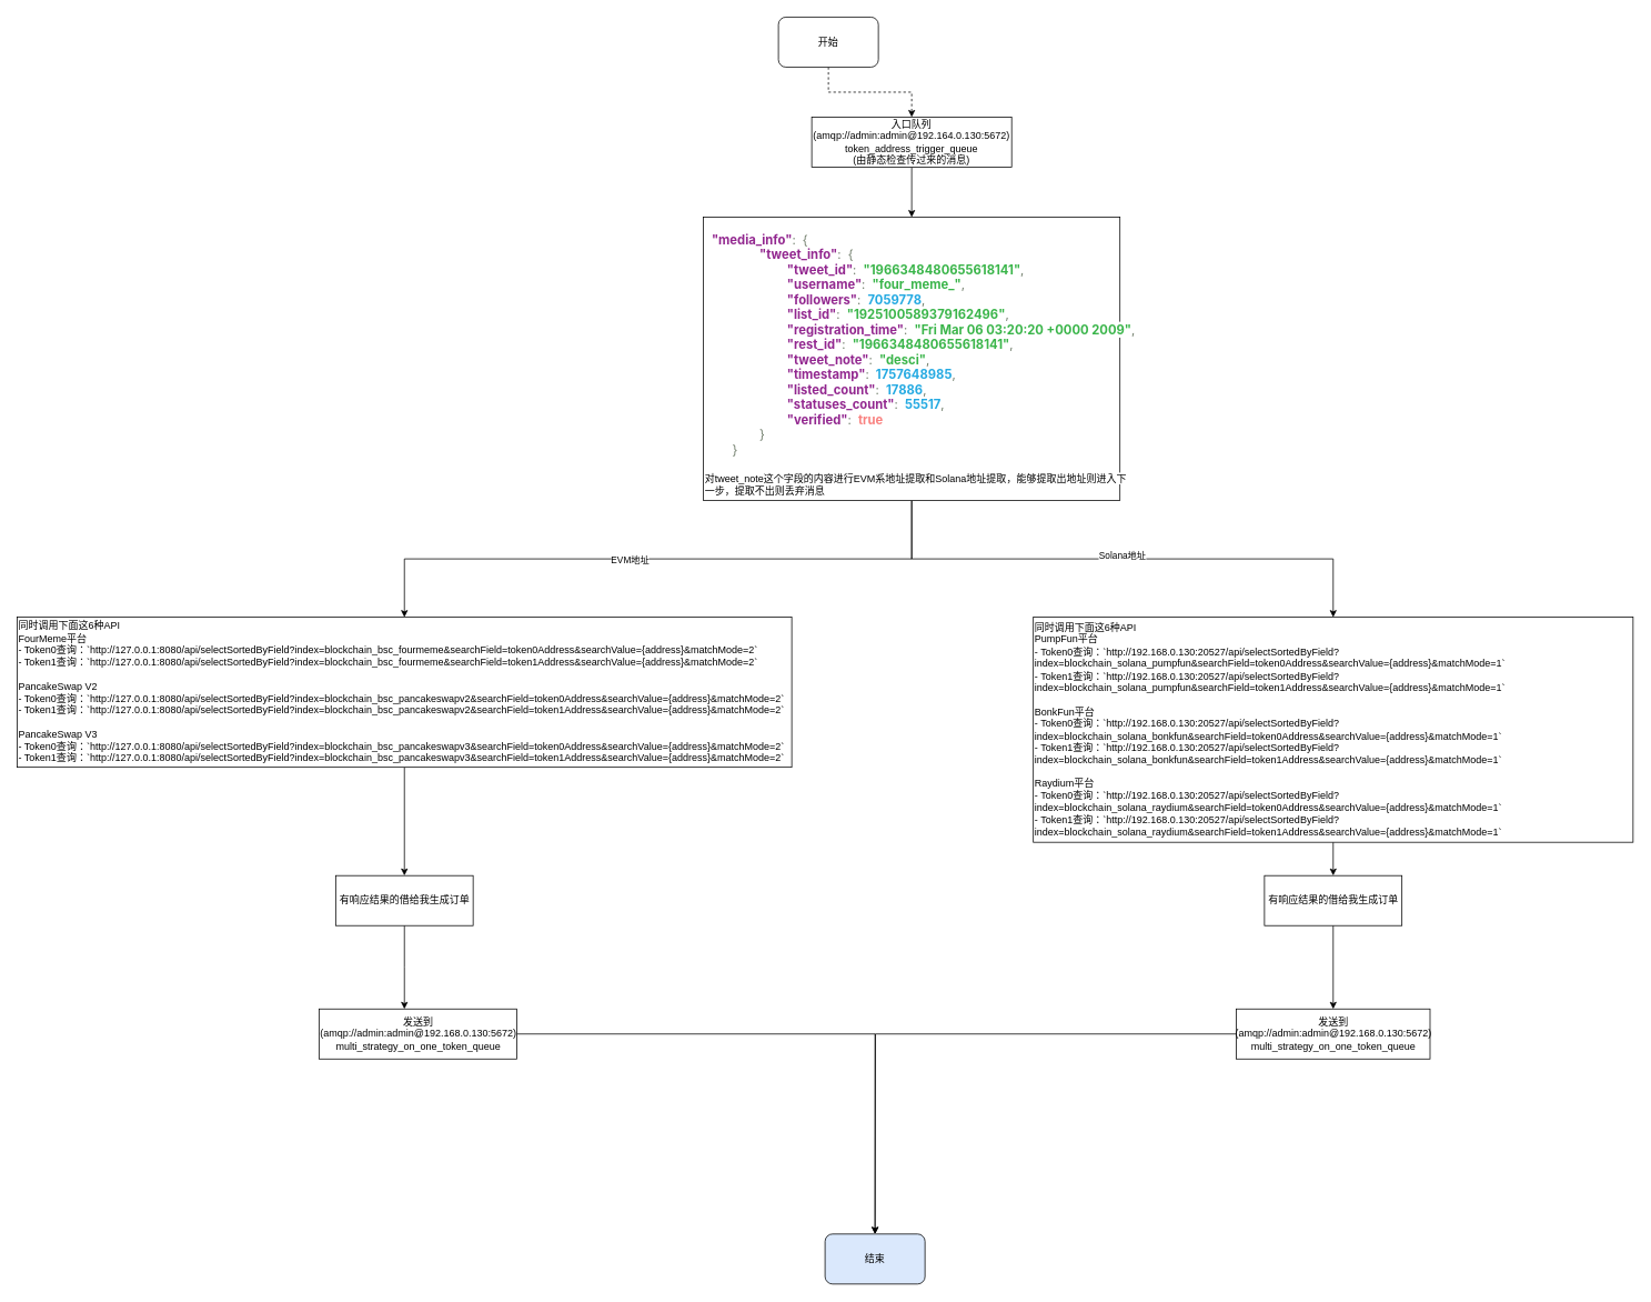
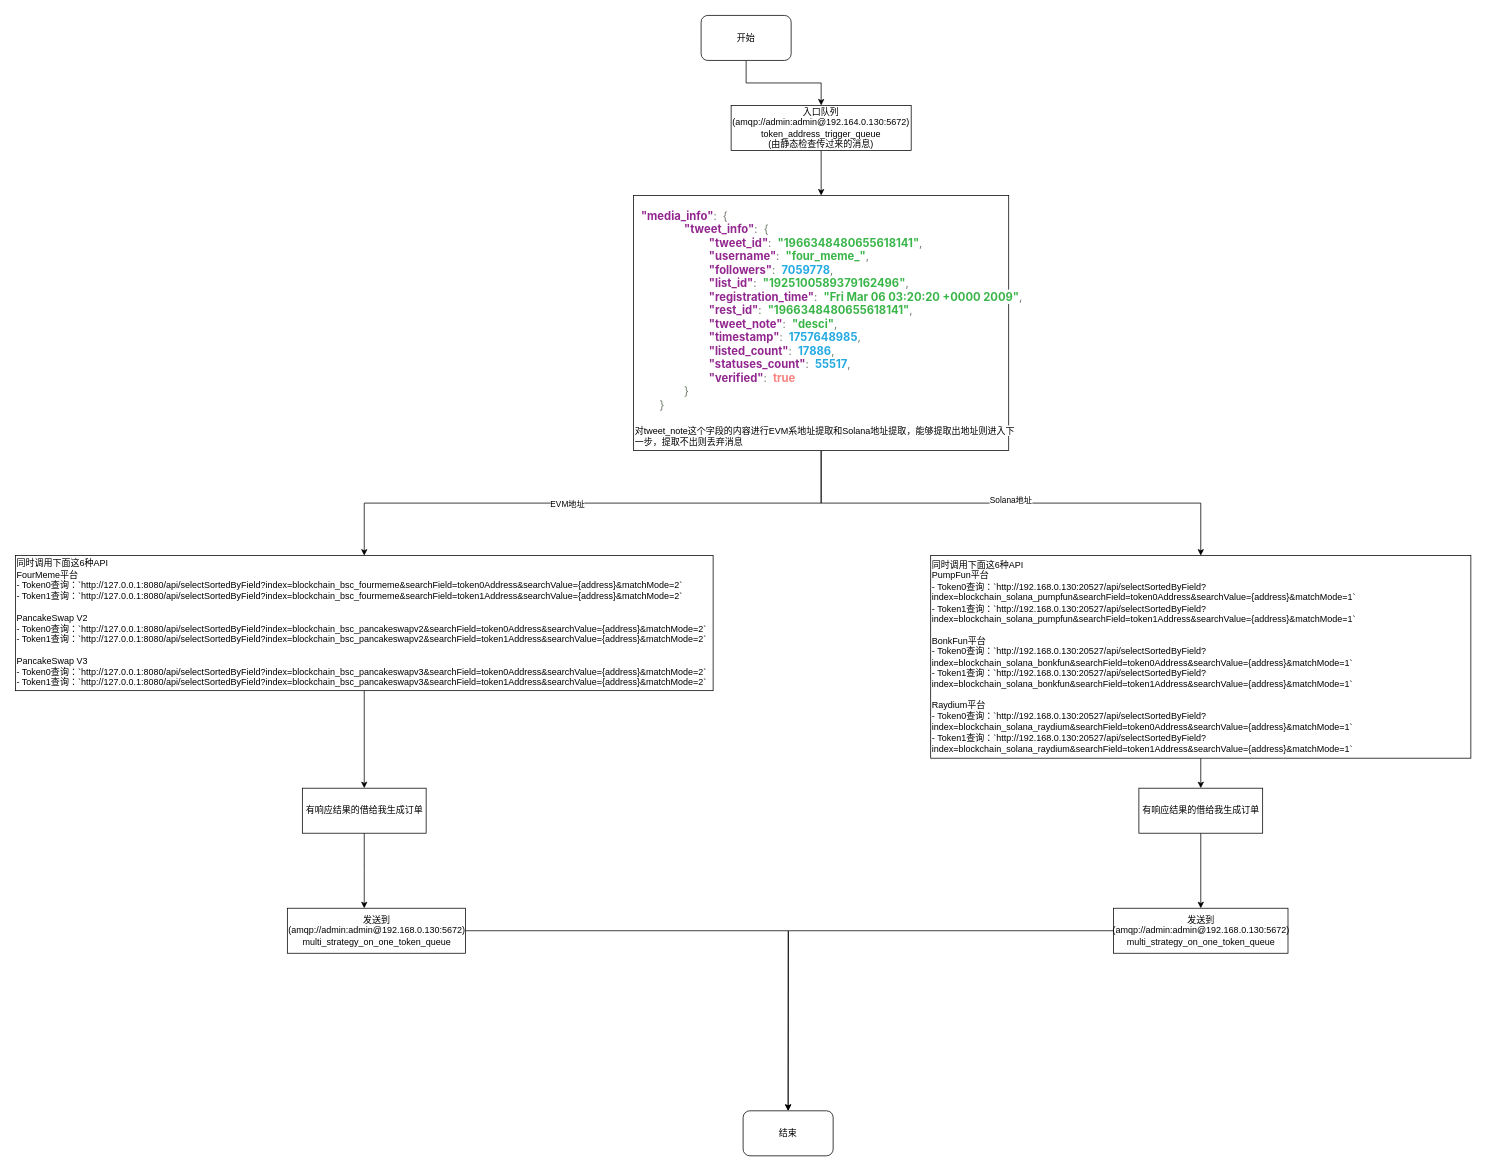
- <mxCell id="2" style="edgeStyle=orthogonalEdgeStyle;rounded=0;orthogonalLoop=1;jettySize=auto;html=1;dashed=1;" parent="1" source="3" target="5" edge="1"><mxGeometry relative="1" as="geometry" /></mxCell>
+ <mxCell id="2" style="edgeStyle=orthogonalEdgeStyle;rounded=0;orthogonalLoop=1;jettySize=auto;html=1;" parent="1" source="3" target="5" edge="1"><mxGeometry relative="1" as="geometry" /></mxCell>
- <mxCell id="23" value="结束" style="rounded=1;whiteSpace=wrap;html=1;fillColor=#dae8fc;" parent="1" vertex="1"><mxGeometry x="990" y="1480" width="120" height="60" as="geometry" /></mxCell>
+ <mxCell id="23" value="结束" style="rounded=1;whiteSpace=wrap;html=1;" parent="1" vertex="1"><mxGeometry x="990" y="1480" width="120" height="60" as="geometry" /></mxCell>
